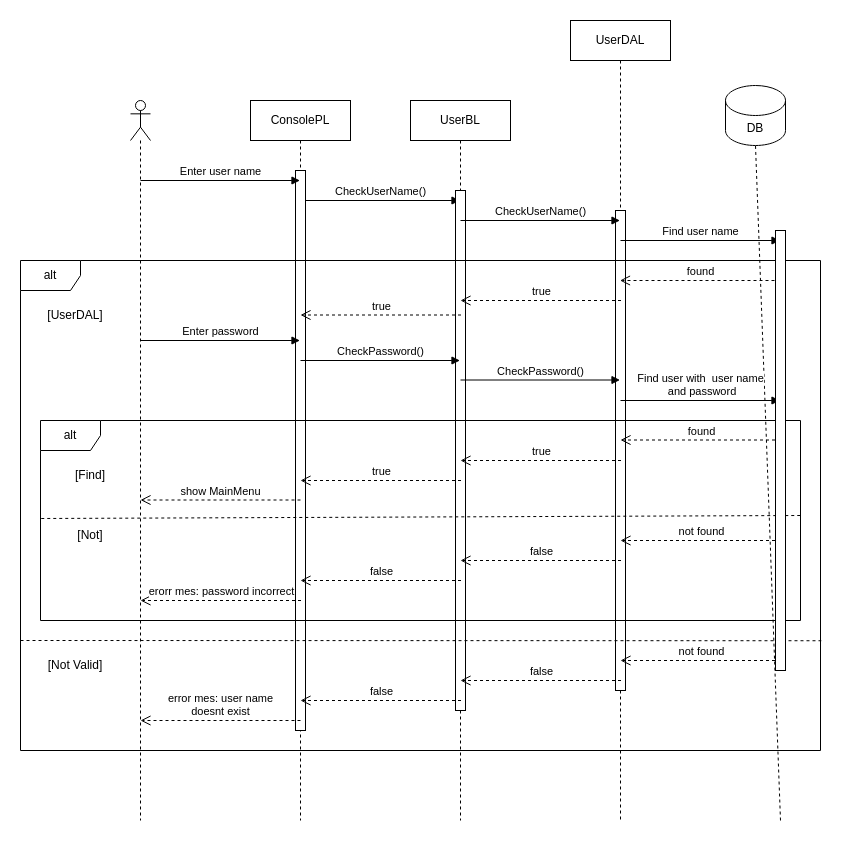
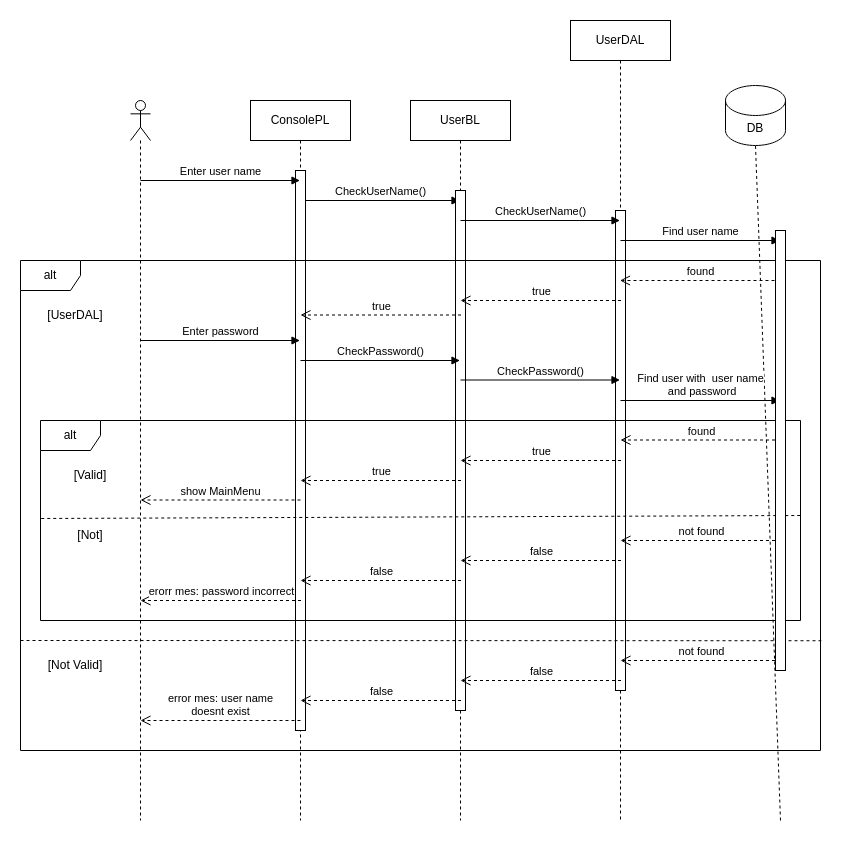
- <mxCell id="27" value="[Find]" style="text;html=1;strokeColor=none;fillColor=none;align=center;verticalAlign=middle;whiteSpace=wrap;rounded=0;" vertex="1" parent="1"><mxGeometry x="40" y="460" width="100" height="30" as="geometry" /></mxCell>
+ <mxCell id="27" value="[Valid]" style="text;html=1;strokeColor=none;fillColor=none;align=center;verticalAlign=middle;whiteSpace=wrap;rounded=0;" vertex="1" parent="1"><mxGeometry x="40" y="460" width="100" height="30" as="geometry" /></mxCell>
